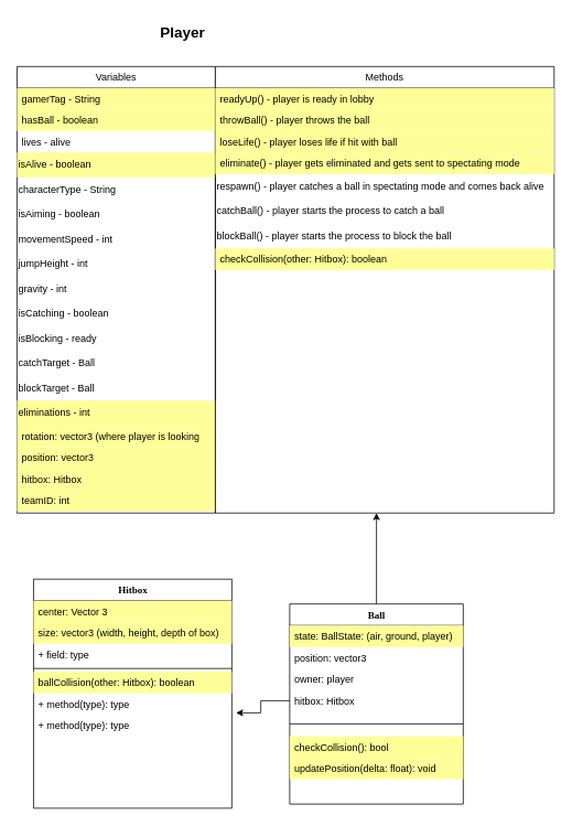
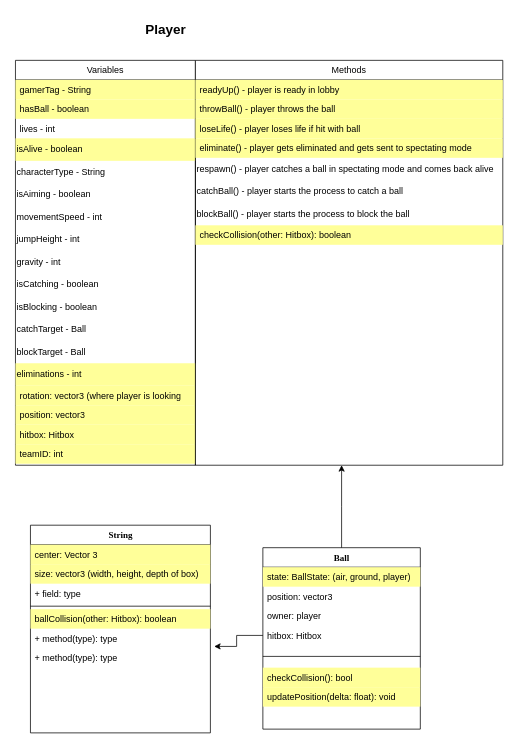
- <mxCell id="5" value="lives - alive" style="text;align=left;verticalAlign=top;spacingLeft=4;spacingRight=4;overflow=hidden;rotatable=0;points=[[0,0.5],[1,0.5]];portConstraint=eastwest;" parent="2" vertex="1"><mxGeometry y="78" width="240" height="26" as="geometry" /></mxCell>
+ <mxCell id="5" value="lives - int" style="text;align=left;verticalAlign=top;spacingLeft=4;spacingRight=4;overflow=hidden;rotatable=0;points=[[0,0.5],[1,0.5]];portConstraint=eastwest;" parent="2" vertex="1"><mxGeometry y="78" width="240" height="26" as="geometry" /></mxCell>
- <mxCell id="13" value="isBlocking - ready" style="text;html=1;align=left;verticalAlign=middle;whiteSpace=wrap;rounded=0;" parent="2" vertex="1"><mxGeometry y="314" width="240" height="30" as="geometry" /></mxCell>
+ <mxCell id="13" value="isBlocking - boolean" style="text;html=1;align=left;verticalAlign=middle;whiteSpace=wrap;rounded=0;" parent="2" vertex="1"><mxGeometry y="314" width="240" height="30" as="geometry" /></mxCell>
- <mxCell id="30" value="&lt;div&gt;Hitbox&lt;/div&gt;" style="swimlane;html=1;fontStyle=1;align=center;verticalAlign=top;childLayout=stackLayout;horizontal=1;startSize=26;horizontalStack=0;resizeParent=1;resizeLast=0;collapsible=1;marginBottom=0;swimlaneFillColor=#ffffff;rounded=0;shadow=0;comic=0;labelBackgroundColor=none;strokeWidth=1;fillColor=none;fontFamily=Verdana;fontSize=12" vertex="1" parent="1"><mxGeometry x="40" y="700" width="240" height="277" as="geometry" /></mxCell>
+ <mxCell id="30" value="&lt;div&gt;String&lt;/div&gt;" style="swimlane;html=1;fontStyle=1;align=center;verticalAlign=top;childLayout=stackLayout;horizontal=1;startSize=26;horizontalStack=0;resizeParent=1;resizeLast=0;collapsible=1;marginBottom=0;swimlaneFillColor=#ffffff;rounded=0;shadow=0;comic=0;labelBackgroundColor=none;strokeWidth=1;fillColor=none;fontFamily=Verdana;fontSize=12" vertex="1" parent="1"><mxGeometry x="40" y="700" width="240" height="277" as="geometry" /></mxCell>
